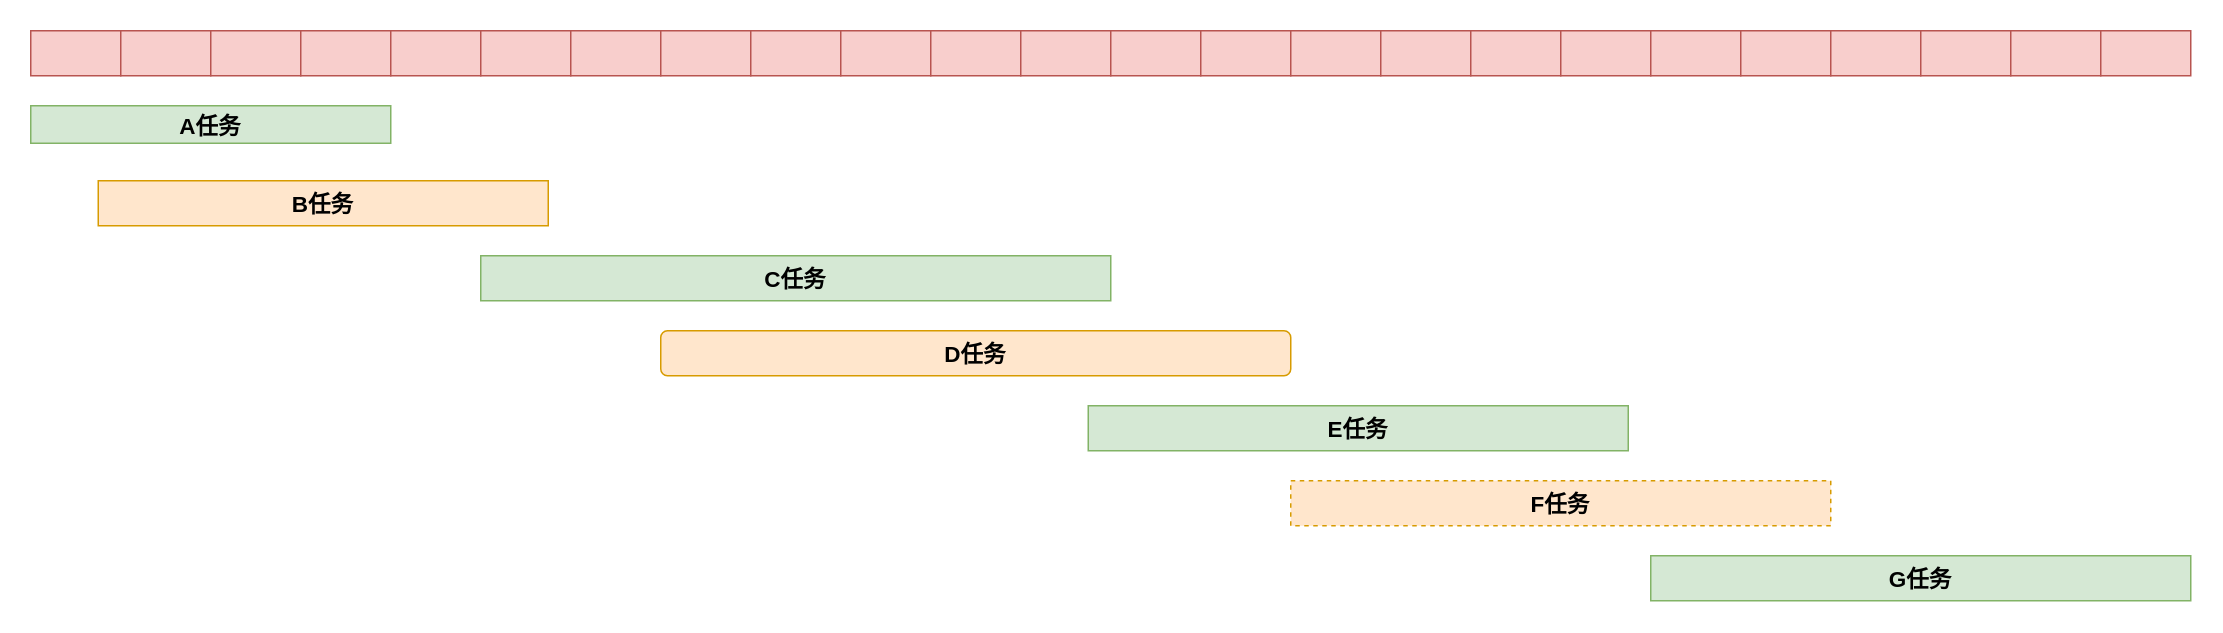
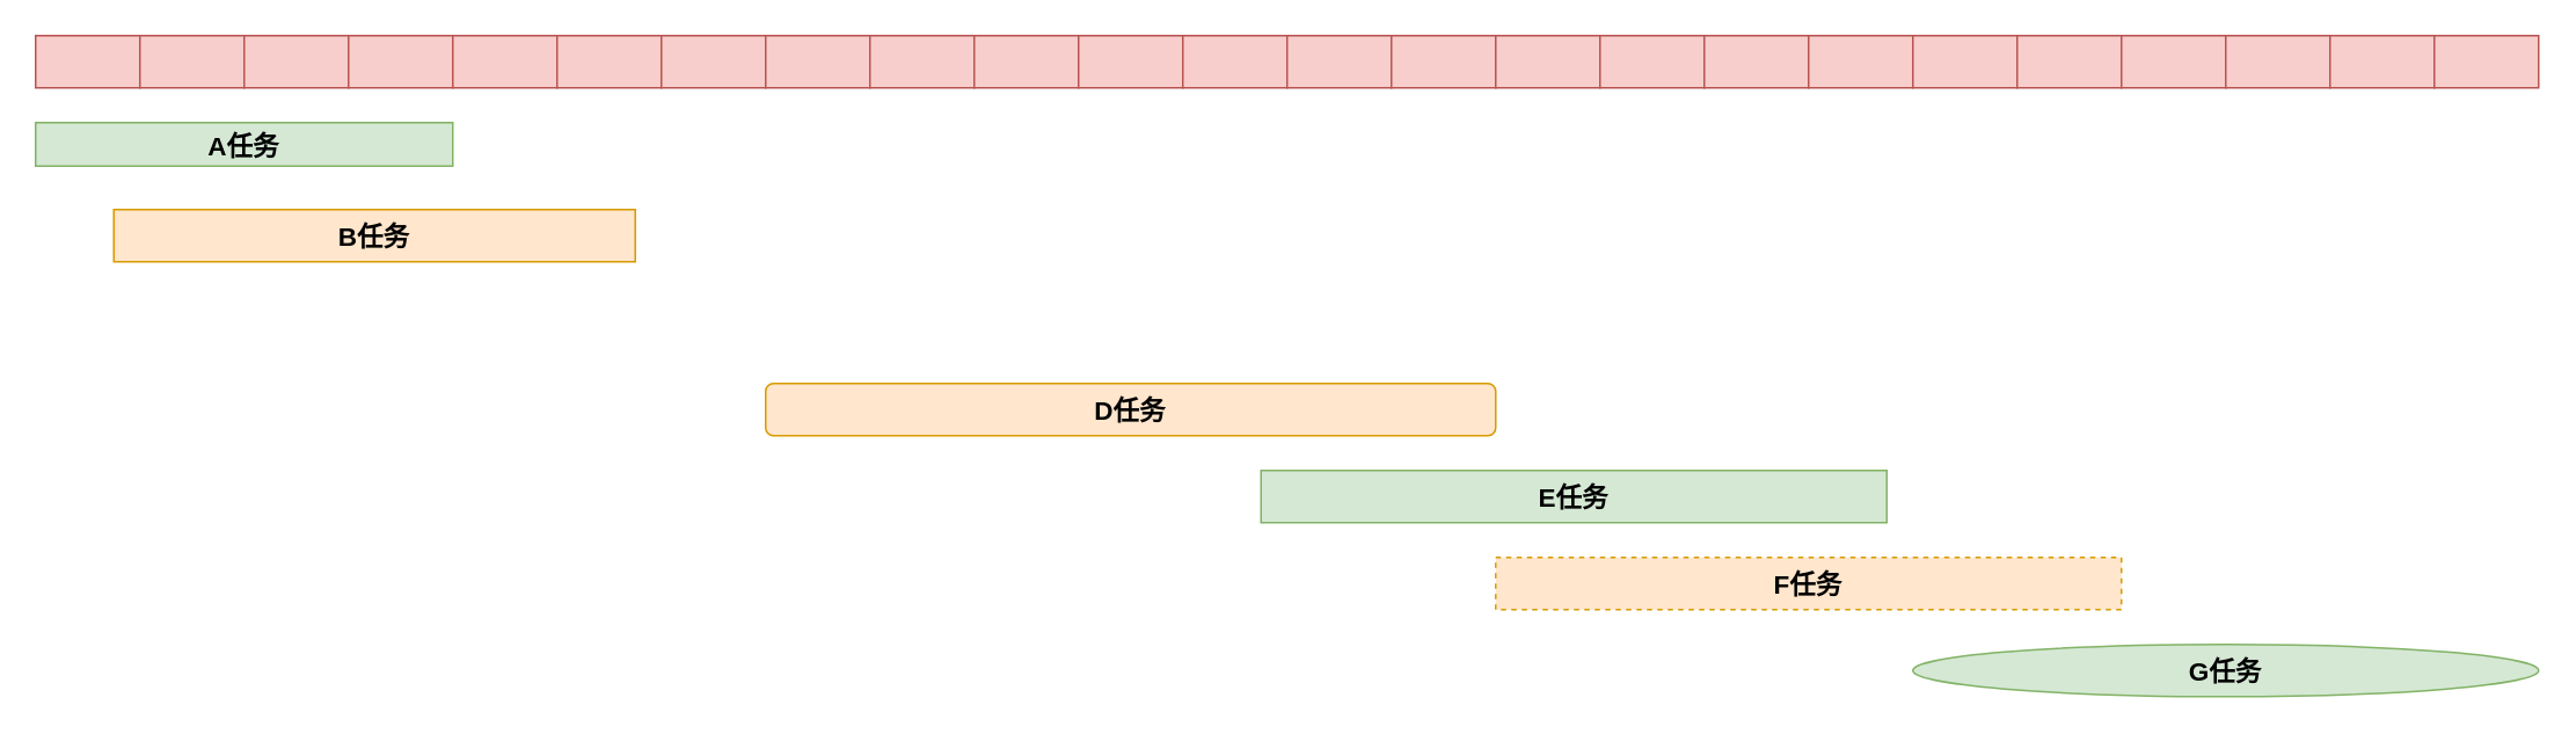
- <mxCell id="28" value="&lt;font style=&quot;font-size: 15px&quot;&gt;C任务&lt;/font&gt;" style="rounded=0;whiteSpace=wrap;html=1;fillColor=#d5e8d4;strokeColor=#82b366;fontStyle=1;fontSize=15;" vertex="1" parent="1"><mxGeometry x="320" y="170" width="420" height="30" as="geometry" /></mxCell>
- <mxCell id="32" value="&lt;font style=&quot;font-size: 15px&quot;&gt;G任务&lt;/font&gt;" style="rounded=0;whiteSpace=wrap;html=1;fillColor=#d5e8d4;strokeColor=#82b366;fontStyle=1;fontSize=15;" vertex="1" parent="1"><mxGeometry x="1100" y="370" width="360" height="30" as="geometry" /></mxCell>
+ <mxCell id="32" value="&lt;font style=&quot;font-size: 15px&quot;&gt;G任务&lt;/font&gt;" style="ellipse;whiteSpace=wrap;html=1;fillColor=#d5e8d4;strokeColor=#82b366;fontStyle=1;fontSize=15;" vertex="1" parent="1"><mxGeometry x="1100" y="370" width="360" height="30" as="geometry" /></mxCell>
